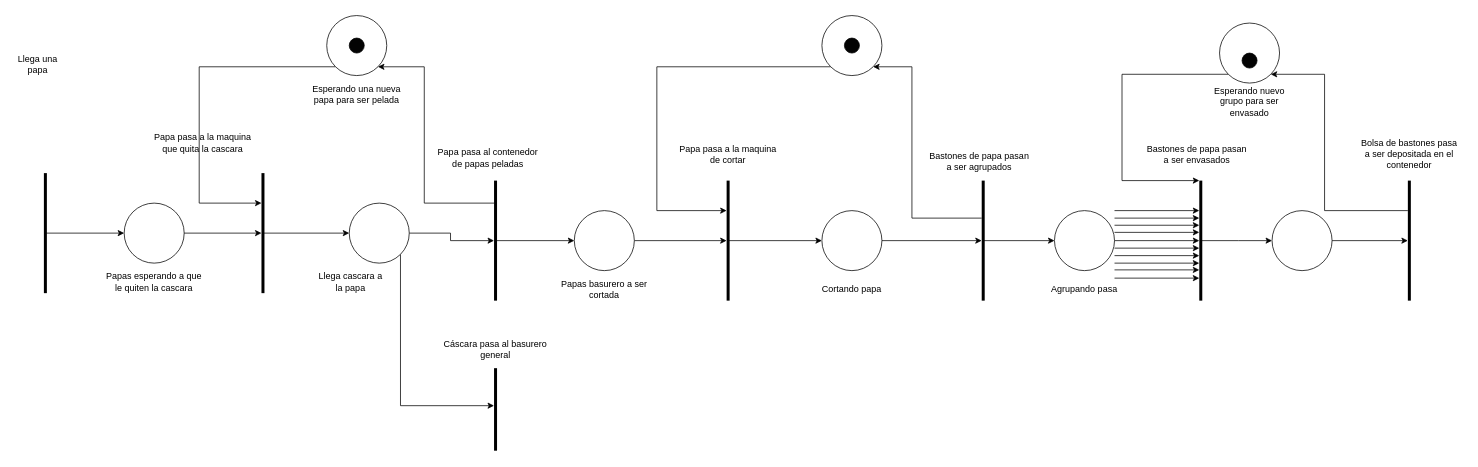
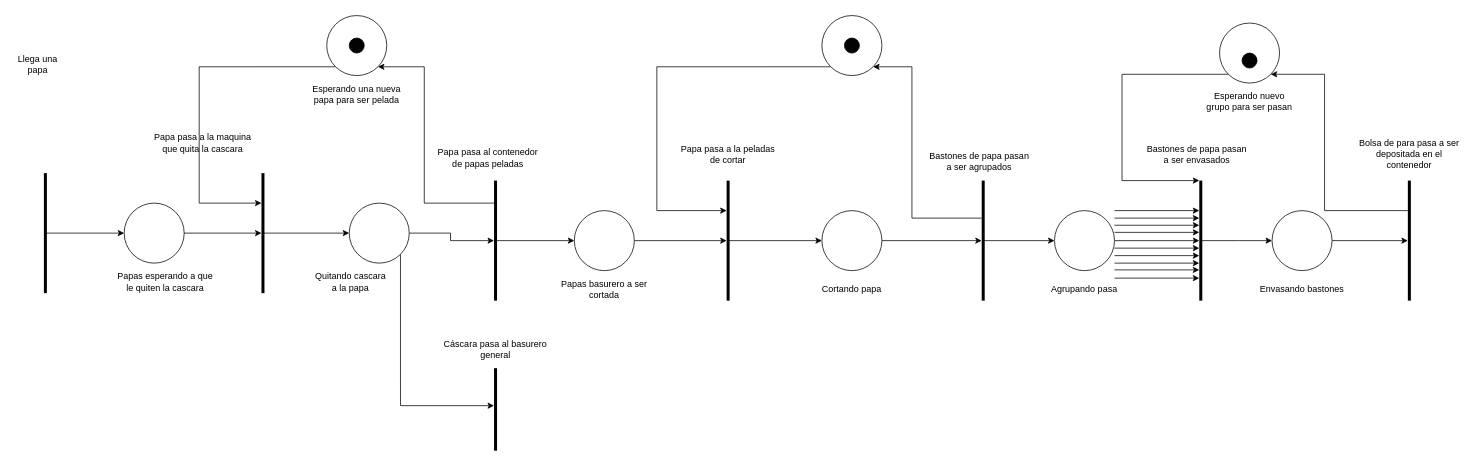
- <mxCell id="63" value="Esperando nuevo grupo para ser envasado" style="text;html=1;strokeColor=none;fillColor=none;align=center;verticalAlign=middle;whiteSpace=wrap;rounded=0;" parent="1" vertex="1"><mxGeometry x="1600" y="120" width="130" height="30" as="geometry" /></mxCell>
+ <mxCell id="63" value="Esperando nuevo grupo para ser pasan" style="text;html=1;strokeColor=none;fillColor=none;align=center;verticalAlign=middle;whiteSpace=wrap;rounded=0;" parent="1" vertex="1"><mxGeometry x="1600" y="120" width="130" height="30" as="geometry" /></mxCell>
- <mxCell id="33" value="Papa pasa a la maquina de cortar" style="text;html=1;strokeColor=none;fillColor=none;align=center;verticalAlign=middle;whiteSpace=wrap;rounded=0;" parent="1" vertex="1"><mxGeometry x="900" y="190" width="140" height="30" as="geometry" /></mxCell>
+ <mxCell id="33" value="Papa pasa a la peladas de cortar" style="text;html=1;strokeColor=none;fillColor=none;align=center;verticalAlign=middle;whiteSpace=wrap;rounded=0;" parent="1" vertex="1"><mxGeometry x="900" y="190" width="140" height="30" as="geometry" /></mxCell>
- <mxCell id="65" value="Bolsa de bastones pasa a ser depositada en el contenedor" style="text;html=1;strokeColor=none;fillColor=none;align=center;verticalAlign=middle;whiteSpace=wrap;rounded=0;" parent="1" vertex="1"><mxGeometry x="1808" y="190" width="140" height="30" as="geometry" /></mxCell>
+ <mxCell id="65" value="Bolsa de para pasa a ser depositada en el contenedor" style="text;html=1;strokeColor=none;fillColor=none;align=center;verticalAlign=middle;whiteSpace=wrap;rounded=0;" parent="1" vertex="1"><mxGeometry x="1808" y="190" width="140" height="30" as="geometry" /></mxCell>
- <mxCell id="11" value="Papas esperando a que le quiten la cascara" style="text;html=1;strokeColor=none;fillColor=none;align=center;verticalAlign=middle;whiteSpace=wrap;rounded=0;" parent="1" vertex="1"><mxGeometry x="140" y="360" width="130" height="30" as="geometry" /></mxCell>
+ <mxCell id="11" value="Papas esperando a que le quiten la cascara" style="text;html=1;strokeColor=none;fillColor=none;align=center;verticalAlign=middle;whiteSpace=wrap;rounded=0;" parent="1" vertex="1"><mxGeometry x="155" y="360" width="130" height="30" as="geometry" /></mxCell>
- <mxCell id="21" value="Llega cascara a la papa" style="text;html=1;strokeColor=none;fillColor=none;align=center;verticalAlign=middle;whiteSpace=wrap;rounded=0;" parent="1" vertex="1"><mxGeometry x="417.5" y="360" width="97.5" height="30" as="geometry" /></mxCell>
+ <mxCell id="21" value="Quitando cascara a la papa" style="text;html=1;strokeColor=none;fillColor=none;align=center;verticalAlign=middle;whiteSpace=wrap;rounded=0;" parent="1" vertex="1"><mxGeometry x="417.5" y="360" width="97.5" height="30" as="geometry" /></mxCell>
+ <mxCell id="58" value="Envasando bastones" style="text;html=1;strokeColor=none;fillColor=none;align=center;verticalAlign=middle;whiteSpace=wrap;rounded=0;" parent="1" vertex="1"><mxGeometry x="1665" y="370" width="140" height="30" as="geometry" /></mxCell>
